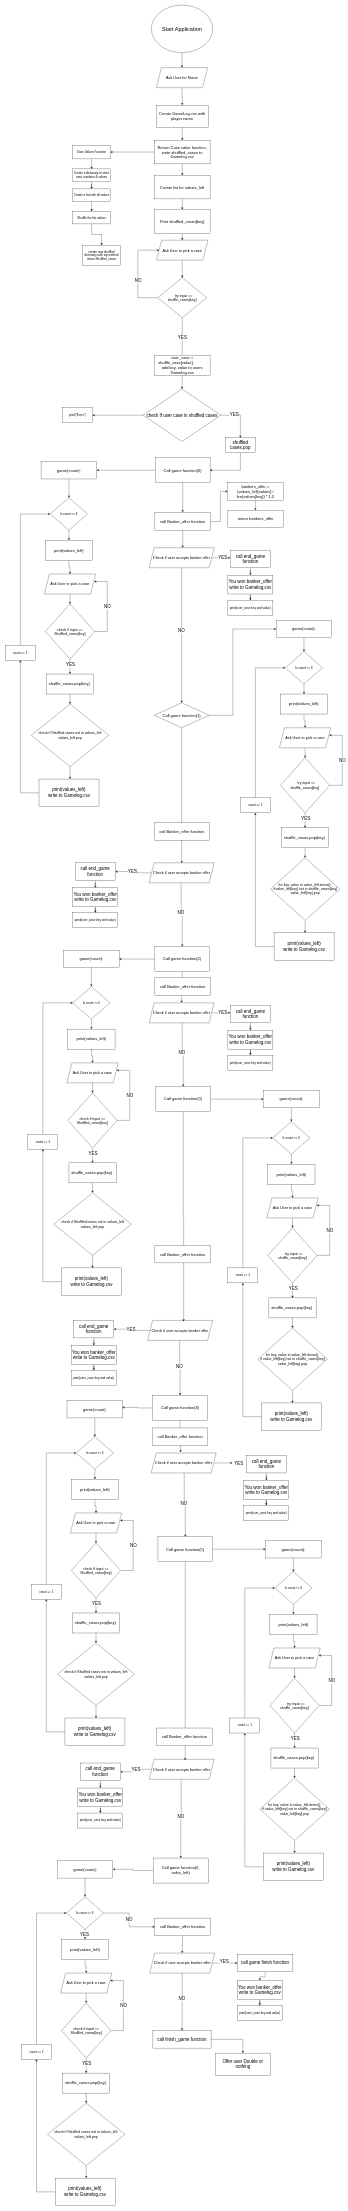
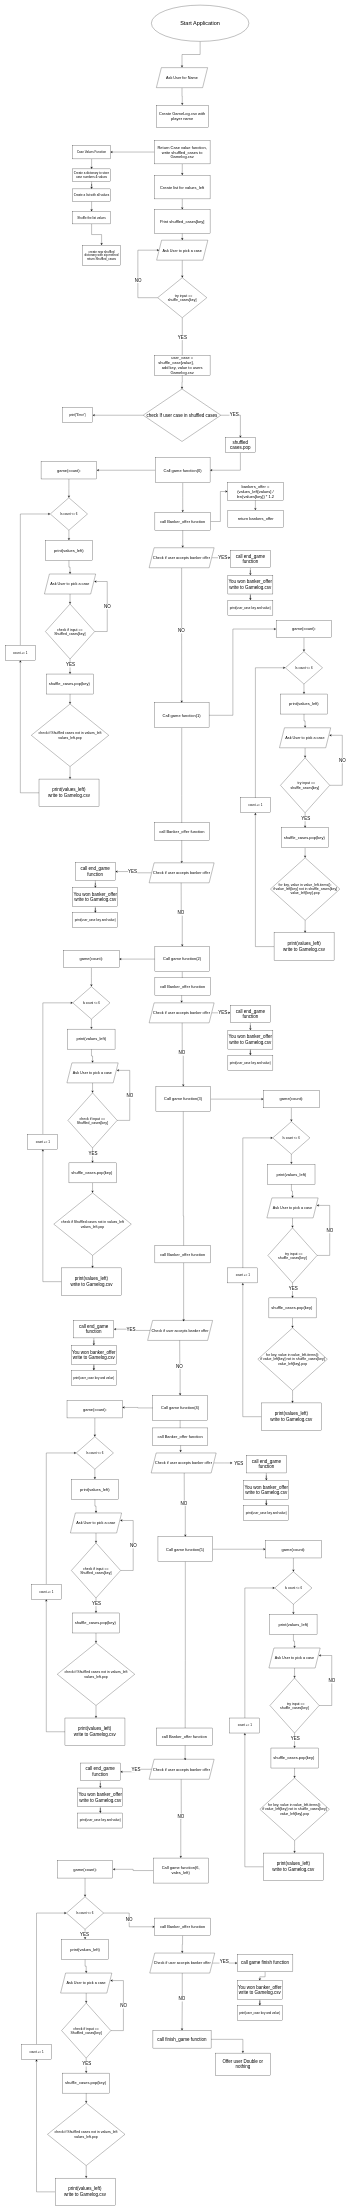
- <mxCell id="3" value="&lt;font style=&quot;font-size: 22px;&quot;&gt;Start Application&lt;/font&gt;" style="ellipse;whiteSpace=wrap;html=1;" parent="1" vertex="1"><mxGeometry x="604" y="20" width="245" height="190" as="geometry" /></mxCell>
+ <mxCell id="3" value="&lt;font style=&quot;font-size: 22px;&quot;&gt;Start Application&lt;/font&gt;" style="ellipse;whiteSpace=wrap;html=1;" parent="1" vertex="1"><mxGeometry x="604" y="20" width="390" height="145" as="geometry" /></mxCell>
- <mxCell id="7" value="" style="edgeStyle=orthogonalEdgeStyle;rounded=0;orthogonalLoop=1;jettySize=auto;html=1;" edge="1" parent="1" source="8" target="11"><mxGeometry relative="1" as="geometry" /></mxCell>
- <mxCell id="100" value="&lt;span style=&quot;font-size: 16px;&quot;&gt;Call game function(1)&lt;/span&gt;" style="rhombus;whiteSpace=wrap;html=1;" vertex="1" parent="1"><mxGeometry x="616" y="2810" width="218.75" height="100" as="geometry" /></mxCell>
+ <mxCell id="100" value="&lt;span style=&quot;font-size: 16px;&quot;&gt;Call game function(1)&lt;/span&gt;" style="whiteSpace=wrap;html=1;rounded=0;" vertex="1" parent="1"><mxGeometry x="616" y="2810" width="218.75" height="100" as="geometry" /></mxCell>
